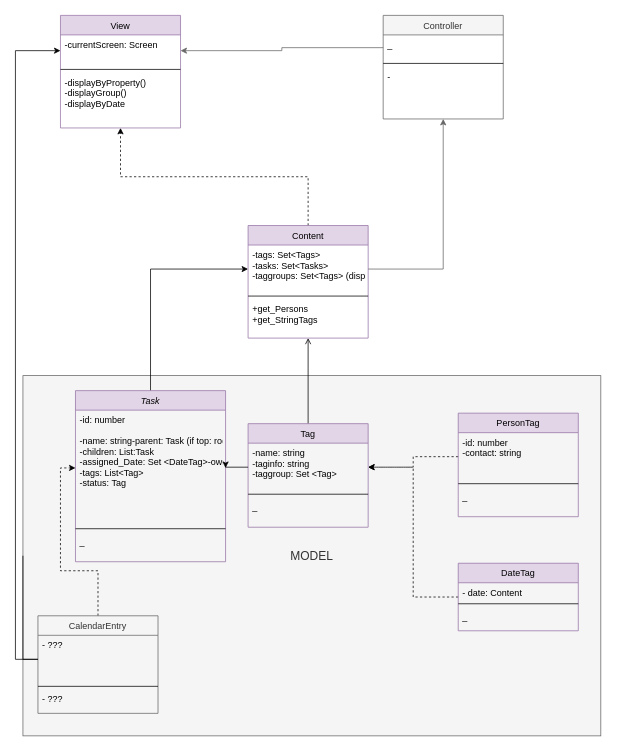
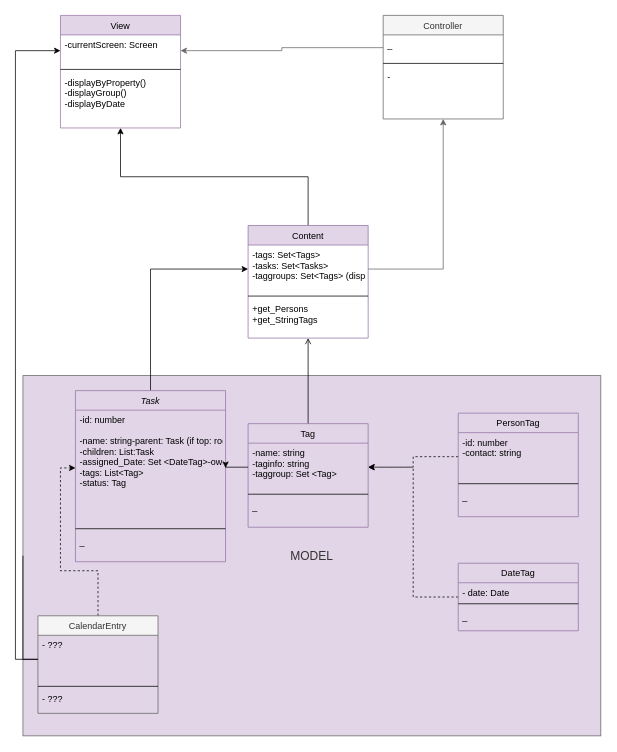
- <mxCell id="19" style="edgeStyle=orthogonalEdgeStyle;rounded=0;orthogonalLoop=1;jettySize=auto;html=1;exitX=0.5;exitY=0;exitDx=0;exitDy=0;entryX=0.5;entryY=1;entryDx=0;entryDy=0;dashed=1;" parent="1" source="20" target="24" edge="1"><mxGeometry relative="1" as="geometry" /></mxCell>
+ <mxCell id="19" style="edgeStyle=orthogonalEdgeStyle;rounded=0;orthogonalLoop=1;jettySize=auto;html=1;exitX=0.5;exitY=0;exitDx=0;exitDy=0;entryX=0.5;entryY=1;entryDx=0;entryDy=0;" parent="1" source="20" target="24" edge="1"><mxGeometry relative="1" as="geometry" /></mxCell>
- <mxCell id="2" value="&lt;div&gt;MODEL&lt;/div&gt;" style="rounded=0;whiteSpace=wrap;html=1;fontSize=16;fillColor=#f5f5f5;strokeColor=#666666;fontColor=#333333;" parent="1" vertex="1"><mxGeometry x="30" y="500" width="770" height="480" as="geometry" /></mxCell>
+ <mxCell id="2" value="&lt;div&gt;MODEL&lt;/div&gt;" style="rounded=0;whiteSpace=wrap;html=1;fontSize=16;fillColor=#e1d5e7;strokeColor=#666666;fontColor=#333333;" parent="1" vertex="1"><mxGeometry x="30" y="500" width="770" height="480" as="geometry" /></mxCell>
- <mxCell id="36" value="- date: Content&#10;" style="text;align=left;verticalAlign=top;spacingLeft=4;spacingRight=4;overflow=hidden;rotatable=0;points=[[0,0.5],[1,0.5]];portConstraint=eastwest;" parent="35" vertex="1"><mxGeometry y="26" width="160" height="24" as="geometry" /></mxCell>
+ <mxCell id="36" value="- date: Date&#10;" style="text;align=left;verticalAlign=top;spacingLeft=4;spacingRight=4;overflow=hidden;rotatable=0;points=[[0,0.5],[1,0.5]];portConstraint=eastwest;" parent="35" vertex="1"><mxGeometry y="26" width="160" height="24" as="geometry" /></mxCell>
